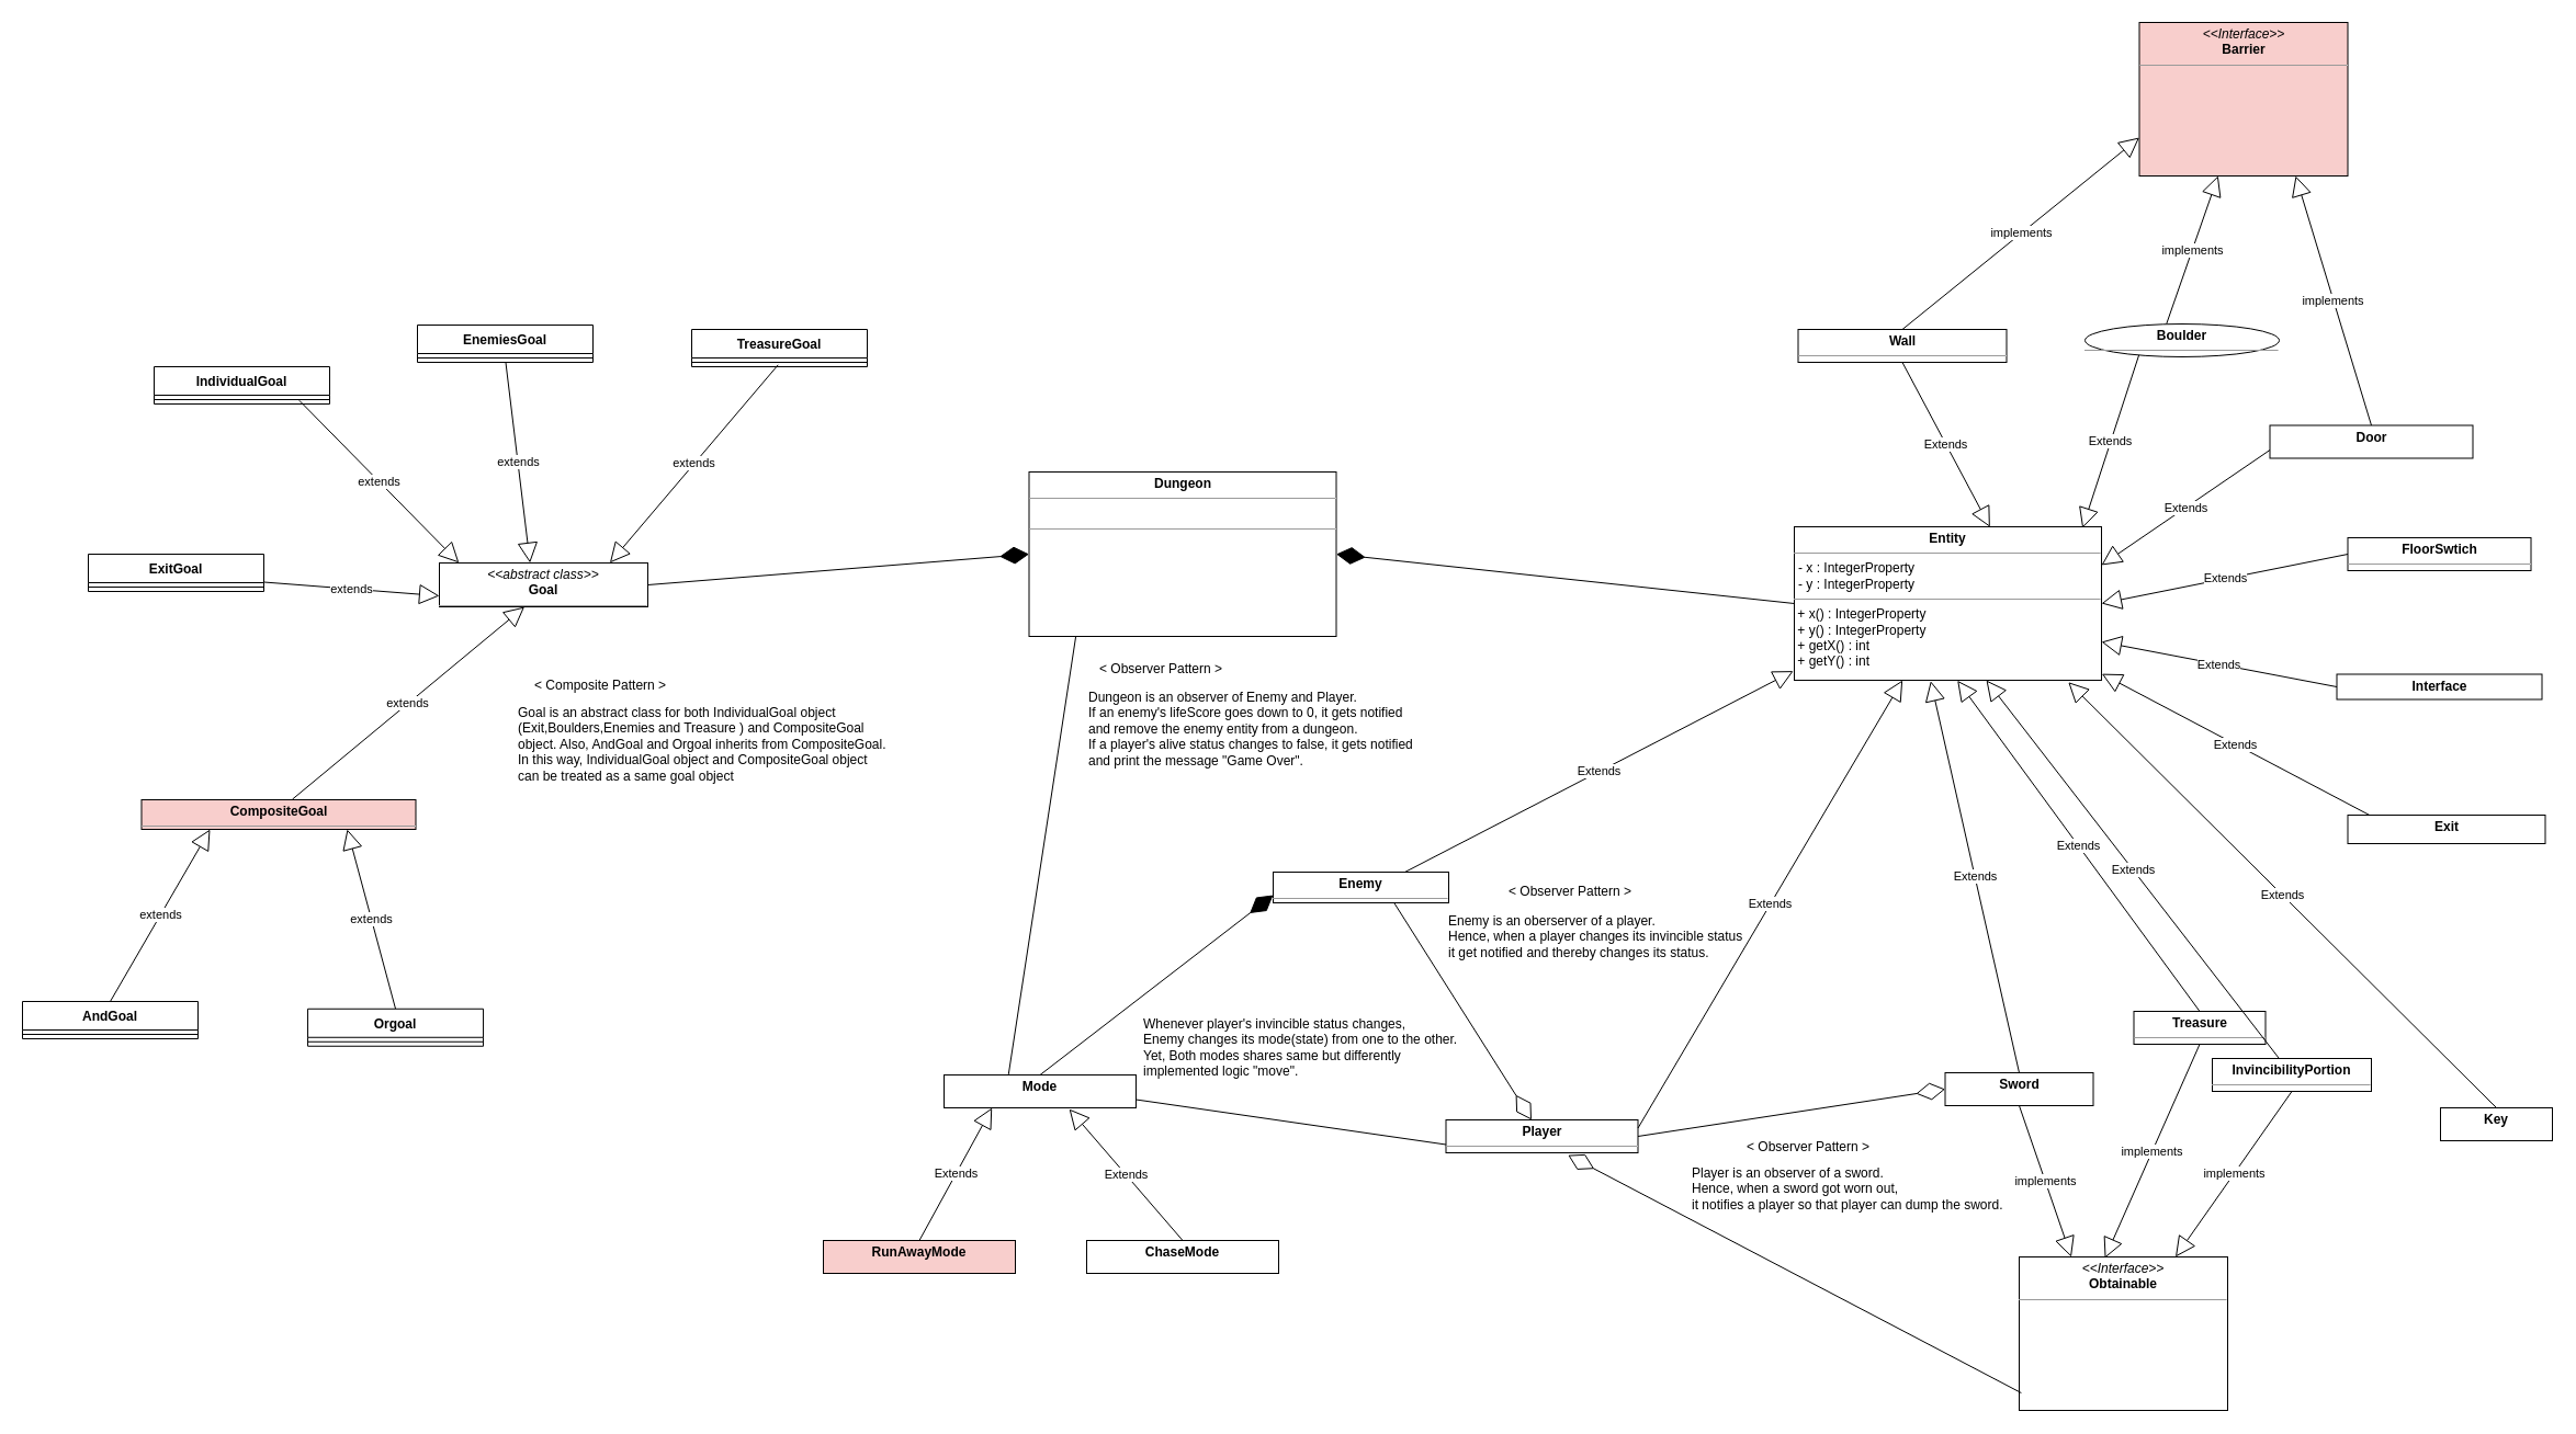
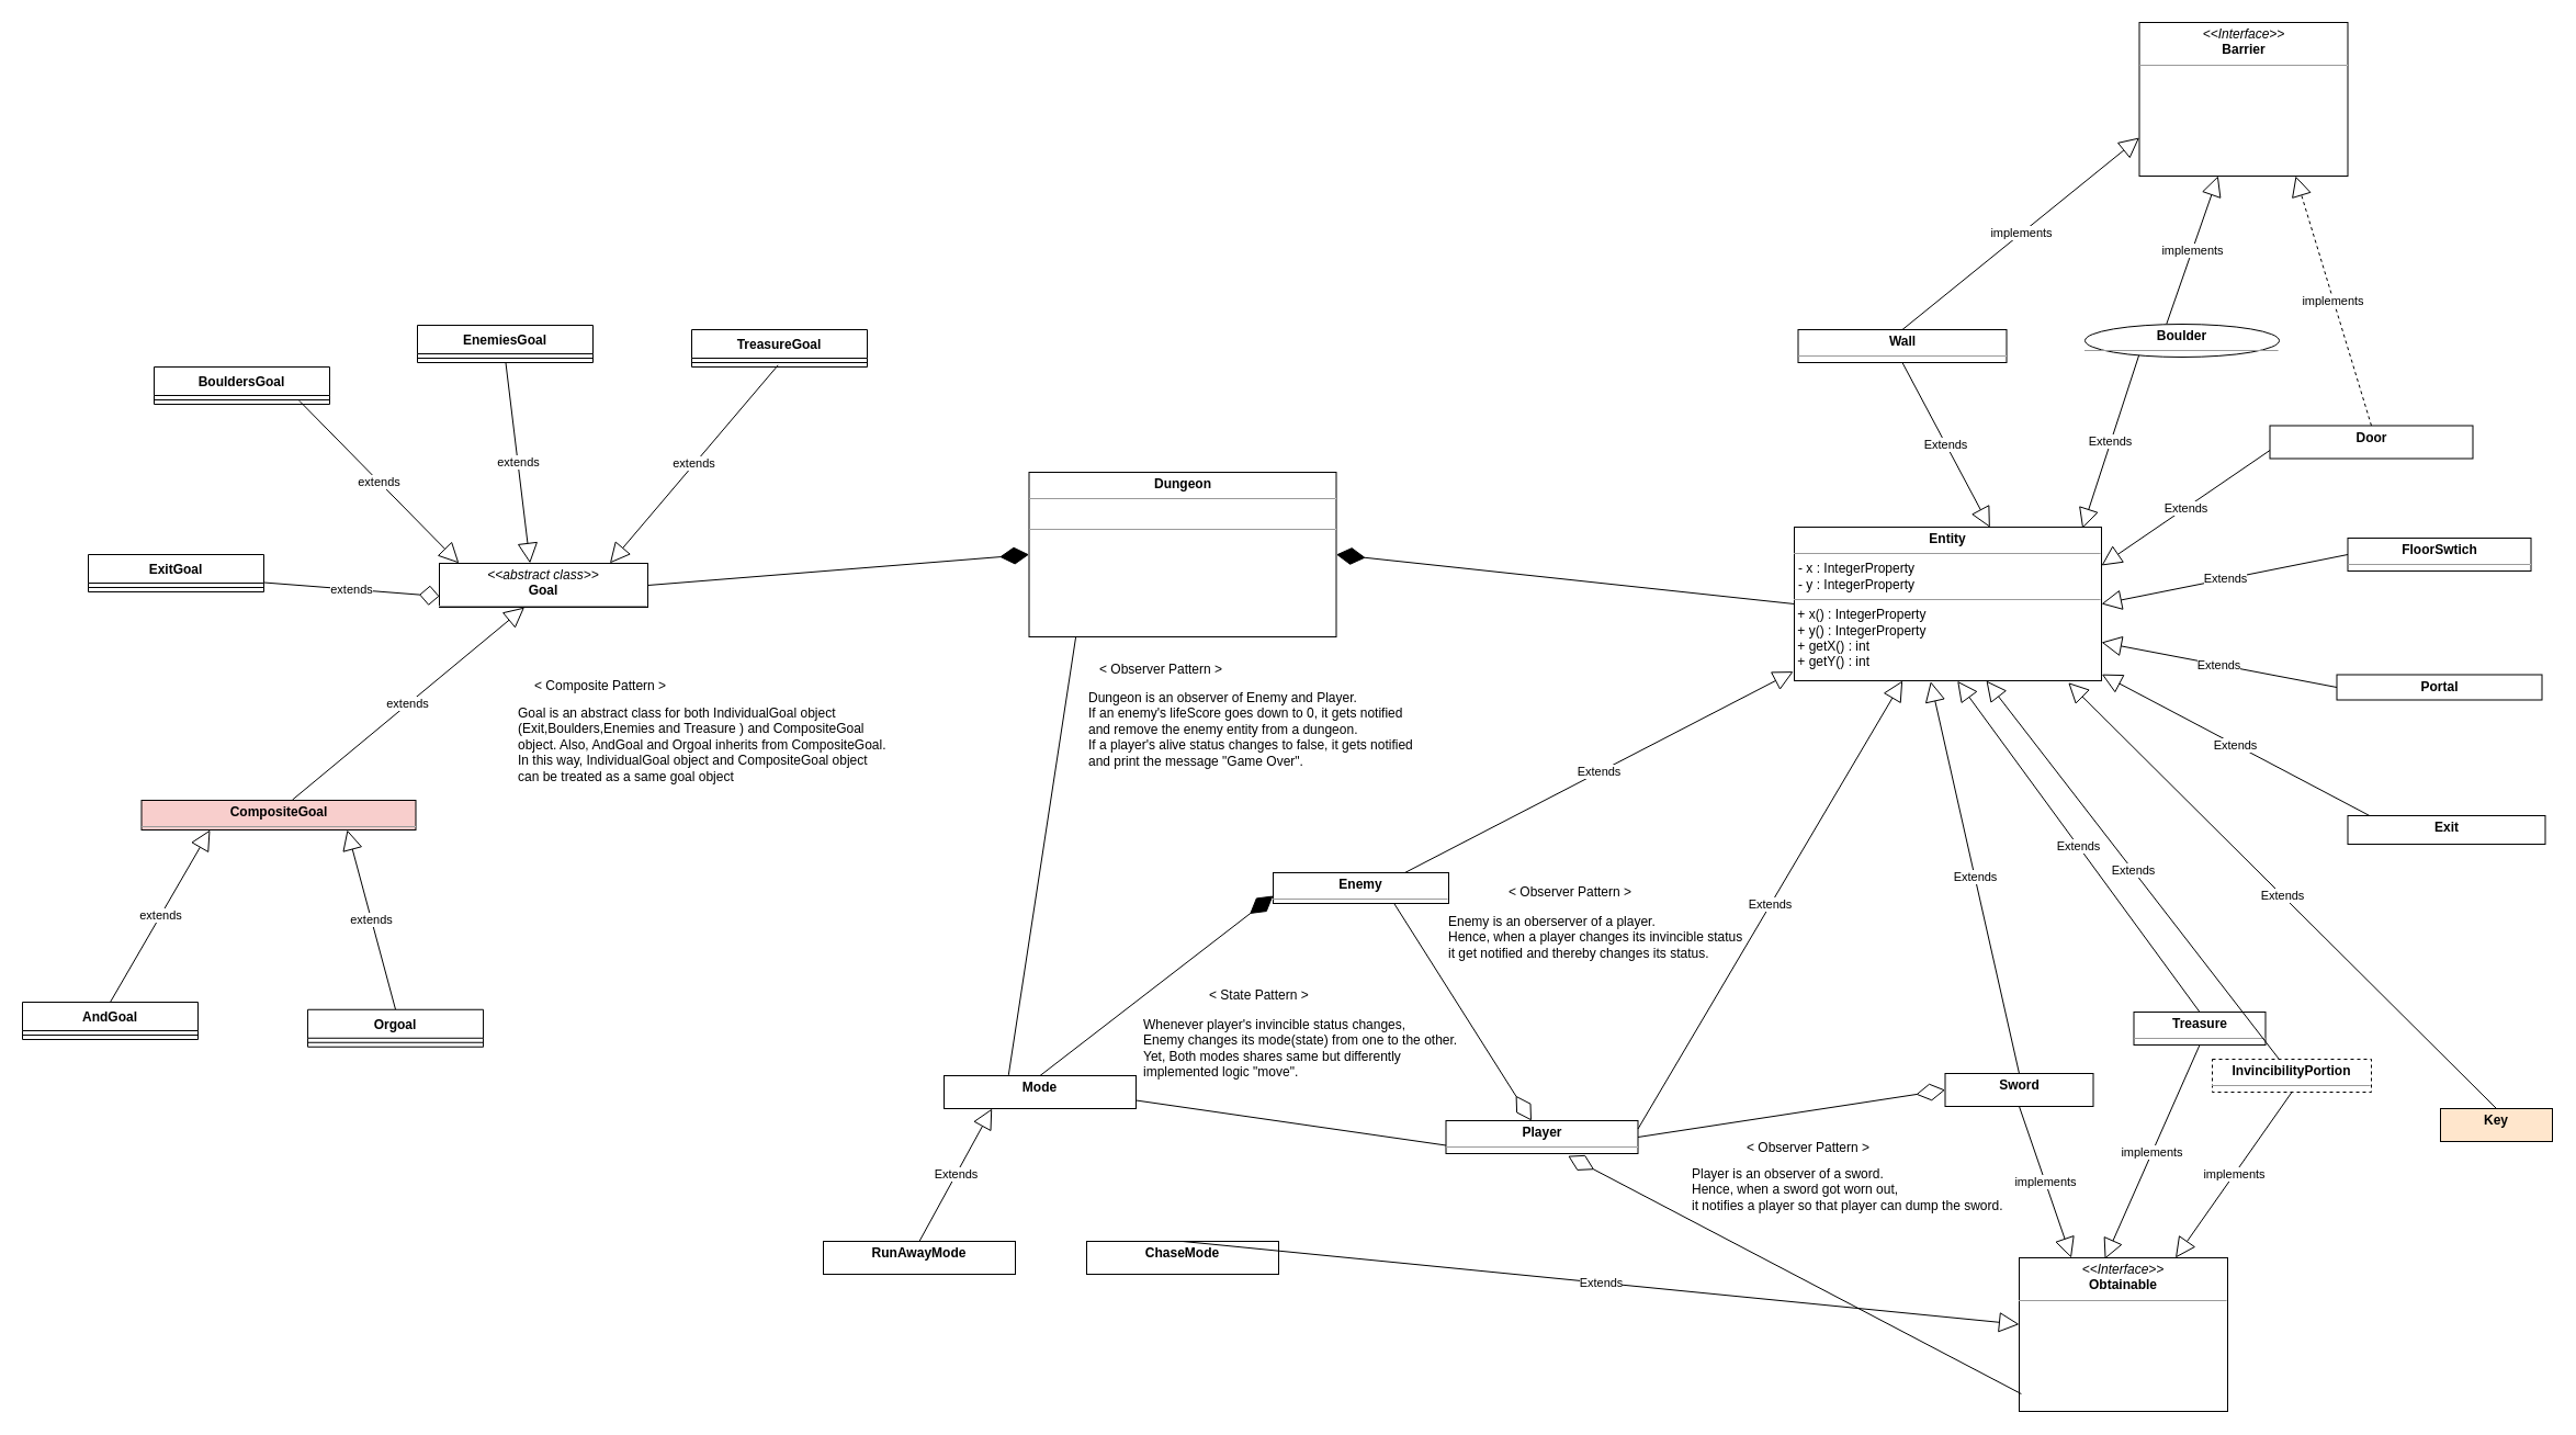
- <mxCell id="74" value="&lt;p style=&quot;margin: 0px ; margin-top: 4px ; text-align: center&quot;&gt;&lt;i&gt;&amp;lt;&amp;lt;Interface&amp;gt;&amp;gt;&lt;/i&gt;&lt;br&gt;&lt;b&gt;Barrier&lt;/b&gt;&lt;/p&gt;&lt;hr size=&quot;1&quot;&gt;&amp;nbsp;" style="verticalAlign=top;align=left;overflow=fill;fontSize=12;fontFamily=Helvetica;html=1;fillColor=#f8cecc;" parent="1" vertex="1"><mxGeometry x="1949.5" y="20" width="190" height="140" as="geometry" /></mxCell>
+ <mxCell id="74" value="&lt;p style=&quot;margin: 0px ; margin-top: 4px ; text-align: center&quot;&gt;&lt;i&gt;&amp;lt;&amp;lt;Interface&amp;gt;&amp;gt;&lt;/i&gt;&lt;br&gt;&lt;b&gt;Barrier&lt;/b&gt;&lt;/p&gt;&lt;hr size=&quot;1&quot;&gt;&amp;nbsp;" style="verticalAlign=top;align=left;overflow=fill;fontSize=12;fontFamily=Helvetica;html=1;" parent="1" vertex="1"><mxGeometry x="1949.5" y="20" width="190" height="140" as="geometry" /></mxCell>
- <mxCell id="76" value="implements" style="endArrow=block;endSize=16;endFill=0;html=1;entryX=0.75;entryY=1;entryDx=0;entryDy=0;exitX=0.5;exitY=0;exitDx=0;exitDy=0;" parent="1" source="11" target="74" edge="1"><mxGeometry width="160" relative="1" as="geometry"><mxPoint x="2310" y="260" as="sourcePoint" /><mxPoint x="1954.25" y="305" as="targetPoint" /></mxGeometry></mxCell>
+ <mxCell id="76" value="implements" style="endArrow=block;endSize=16;endFill=0;html=1;entryX=0.75;entryY=1;entryDx=0;entryDy=0;exitX=0.5;exitY=0;exitDx=0;exitDy=0;dashed=1;" parent="1" source="11" target="74" edge="1"><mxGeometry width="160" relative="1" as="geometry"><mxPoint x="2310" y="260" as="sourcePoint" /><mxPoint x="1954.25" y="305" as="targetPoint" /></mxGeometry></mxCell>
- <mxCell id="30" value="IndividualGoal" style="swimlane;fontStyle=1;align=center;verticalAlign=top;childLayout=stackLayout;horizontal=1;startSize=26;horizontalStack=0;resizeParent=1;resizeParentMax=0;resizeLast=0;collapsible=1;marginBottom=0;" parent="1" vertex="1"><mxGeometry x="140" y="334" width="160" height="34" as="geometry" /></mxCell>
+ <mxCell id="30" value="BouldersGoal" style="swimlane;fontStyle=1;align=center;verticalAlign=top;childLayout=stackLayout;horizontal=1;startSize=26;horizontalStack=0;resizeParent=1;resizeParentMax=0;resizeLast=0;collapsible=1;marginBottom=0;" parent="1" vertex="1"><mxGeometry x="140" y="334" width="160" height="34" as="geometry" /></mxCell>
- <mxCell id="41" value="extends" style="endArrow=block;endSize=16;endFill=0;html=1;entryX=0;entryY=0.75;entryDx=0;entryDy=0;exitX=1;exitY=0.75;exitDx=0;exitDy=0;" parent="1" source="39" target="71" edge="1"><mxGeometry width="160" relative="1" as="geometry"><mxPoint x="170.48" y="543.856" as="sourcePoint" /><mxPoint x="388.1" y="545.4" as="targetPoint" /></mxGeometry></mxCell>
+ <mxCell id="41" value="extends" style="endArrow=diamond;endSize=16;endFill=0;html=1;entryX=0;entryY=0.75;entryDx=0;entryDy=0;exitX=1;exitY=0.75;exitDx=0;exitDy=0;" parent="1" source="39" target="71" edge="1"><mxGeometry width="160" relative="1" as="geometry"><mxPoint x="170.48" y="543.856" as="sourcePoint" /><mxPoint x="388.1" y="545.4" as="targetPoint" /></mxGeometry></mxCell>
- <mxCell id="13" value="&lt;p style=&quot;margin: 0px ; margin-top: 4px ; text-align: center&quot;&gt;&lt;b&gt;Interface&lt;/b&gt;&lt;br&gt;&lt;/p&gt;&lt;hr size=&quot;1&quot;&gt;&lt;p style=&quot;margin: 0px ; margin-left: 4px&quot;&gt;&lt;br&gt;&lt;/p&gt;" style="verticalAlign=top;align=left;overflow=fill;fontSize=12;fontFamily=Helvetica;html=1;" parent="1" vertex="1"><mxGeometry x="2129.5" y="614.5" width="187" height="23" as="geometry" /></mxCell>
+ <mxCell id="13" value="&lt;p style=&quot;margin: 0px ; margin-top: 4px ; text-align: center&quot;&gt;&lt;b&gt;Portal&lt;/b&gt;&lt;br&gt;&lt;/p&gt;&lt;hr size=&quot;1&quot;&gt;&lt;p style=&quot;margin: 0px ; margin-left: 4px&quot;&gt;&lt;br&gt;&lt;/p&gt;" style="verticalAlign=top;align=left;overflow=fill;fontSize=12;fontFamily=Helvetica;html=1;" parent="1" vertex="1"><mxGeometry x="2129.5" y="614.5" width="187" height="23" as="geometry" /></mxCell>
+ <mxCell id="23" value="&amp;lt; State Pattern &amp;gt;" style="text;html=1;resizable=0;points=[];autosize=1;align=left;verticalAlign=top;spacingTop=-4;" parent="1" vertex="1"><mxGeometry x="1100" y="897" width="110" height="20" as="geometry" /></mxCell>
- <mxCell id="9" value="&lt;p style=&quot;margin: 0px ; margin-top: 4px ; text-align: center&quot;&gt;&lt;b&gt;InvincibilityPortion&lt;/b&gt;&lt;br&gt;&lt;/p&gt;&lt;hr size=&quot;1&quot;&gt;&lt;p style=&quot;margin: 0px ; margin-left: 4px&quot;&gt;-&amp;nbsp;&lt;/p&gt;&lt;hr size=&quot;1&quot;&gt;&lt;p style=&quot;margin: 0px ; margin-left: 4px&quot;&gt;-&lt;br&gt;&lt;/p&gt;" style="verticalAlign=top;align=left;overflow=fill;fontSize=12;fontFamily=Helvetica;html=1;" parent="1" vertex="1"><mxGeometry x="2016" y="965" width="145" height="30" as="geometry" /></mxCell>
+ <mxCell id="9" value="&lt;p style=&quot;margin: 0px ; margin-top: 4px ; text-align: center&quot;&gt;&lt;b&gt;InvincibilityPortion&lt;/b&gt;&lt;br&gt;&lt;/p&gt;&lt;hr size=&quot;1&quot;&gt;&lt;p style=&quot;margin: 0px ; margin-left: 4px&quot;&gt;-&amp;nbsp;&lt;/p&gt;&lt;hr size=&quot;1&quot;&gt;&lt;p style=&quot;margin: 0px ; margin-left: 4px&quot;&gt;-&lt;br&gt;&lt;/p&gt;" style="verticalAlign=top;align=left;overflow=fill;fontSize=12;fontFamily=Helvetica;html=1;dashed=1;" parent="1" vertex="1"><mxGeometry x="2016" y="965" width="145" height="30" as="geometry" /></mxCell>
- <mxCell id="8" value="&lt;p style=&quot;margin: 0px ; margin-top: 4px ; text-align: center&quot;&gt;&lt;b&gt;Key&lt;/b&gt;&lt;/p&gt;" style="verticalAlign=top;align=left;overflow=fill;fontSize=12;fontFamily=Helvetica;html=1;" parent="1" vertex="1"><mxGeometry x="2224" y="1010" width="102" height="30" as="geometry" /></mxCell>
+ <mxCell id="8" value="&lt;p style=&quot;margin: 0px ; margin-top: 4px ; text-align: center&quot;&gt;&lt;b&gt;Key&lt;/b&gt;&lt;/p&gt;" style="verticalAlign=top;align=left;overflow=fill;fontSize=12;fontFamily=Helvetica;html=1;fillColor=#ffe6cc;" parent="1" vertex="1"><mxGeometry x="2224" y="1010" width="102" height="30" as="geometry" /></mxCell>
- <mxCell id="59" value="Extends" style="endArrow=block;endSize=16;endFill=0;html=1;exitX=0.5;exitY=0;exitDx=0;exitDy=0;entryX=0.652;entryY=1.036;entryDx=0;entryDy=0;entryPerimeter=0;" parent="1" source="57" target="48" edge="1"><mxGeometry width="160" relative="1" as="geometry"><mxPoint x="932.5" y="1200" as="sourcePoint" /><mxPoint x="1043.75" y="1101" as="targetPoint" /></mxGeometry></mxCell>
+ <mxCell id="59" value="Extends" style="endArrow=block;endSize=16;endFill=0;html=1;exitX=0.5;exitY=0;exitDx=0;exitDy=0;" parent="1" source="57" target="49" edge="1"><mxGeometry width="160" relative="1" as="geometry"><mxPoint x="932.5" y="1200" as="sourcePoint" /><mxPoint x="1043.75" y="1101" as="targetPoint" /></mxGeometry></mxCell>
- <mxCell id="56" value="&lt;p style=&quot;margin: 0px ; margin-top: 4px ; text-align: center&quot;&gt;&lt;b&gt;RunAwayMode&lt;/b&gt;&lt;/p&gt;" style="verticalAlign=top;align=left;overflow=fill;fontSize=12;fontFamily=Helvetica;html=1;fillColor=#f8cecc;" parent="1" vertex="1"><mxGeometry x="750" y="1131" width="175" height="30" as="geometry" /></mxCell>
+ <mxCell id="56" value="&lt;p style=&quot;margin: 0px ; margin-top: 4px ; text-align: center&quot;&gt;&lt;b&gt;RunAwayMode&lt;/b&gt;&lt;/p&gt;" style="verticalAlign=top;align=left;overflow=fill;fontSize=12;fontFamily=Helvetica;html=1;" parent="1" vertex="1"><mxGeometry x="750" y="1131" width="175" height="30" as="geometry" /></mxCell>
